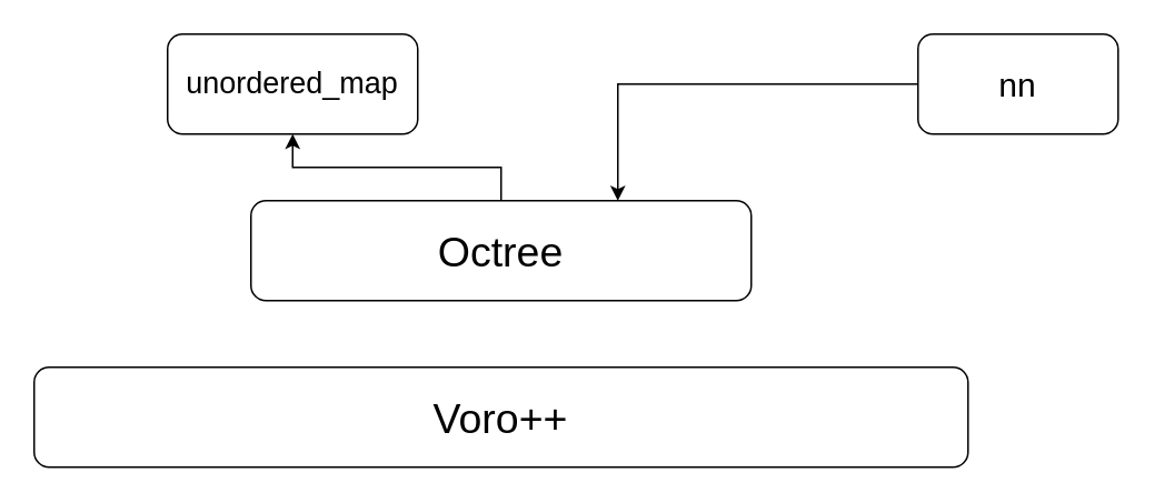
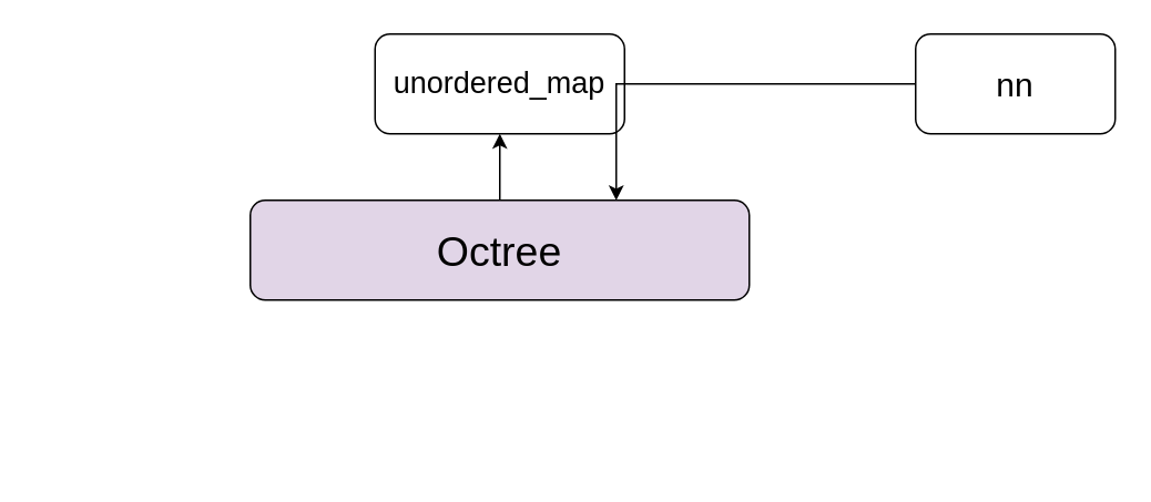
- <mxCell id="5" value="&lt;font style=&quot;font-size: 18px;&quot;&gt;unordered_map&lt;/font&gt;" style="rounded=1;whiteSpace=wrap;html=1;align=center;" parent="1" vertex="1"><mxGeometry x="100" y="20" width="150" height="60" as="geometry" /></mxCell>
+ <mxCell id="5" value="&lt;font style=&quot;font-size: 18px;&quot;&gt;unordered_map&lt;/font&gt;" style="rounded=1;whiteSpace=wrap;html=1;align=center;" parent="1" vertex="1"><mxGeometry x="225" y="20" width="150" height="60" as="geometry" /></mxCell>
- <mxCell id="4" value="&lt;font style=&quot;font-size: 25px;&quot;&gt;Octree&lt;/font&gt;" style="rounded=1;whiteSpace=wrap;html=1;" parent="1" vertex="1"><mxGeometry x="150" y="120" width="300" height="60" as="geometry" /></mxCell>
+ <mxCell id="4" value="&lt;font style=&quot;font-size: 25px;&quot;&gt;Octree&lt;/font&gt;" style="rounded=1;whiteSpace=wrap;html=1;fillColor=#e1d5e7;" parent="1" vertex="1"><mxGeometry x="150" y="120" width="300" height="60" as="geometry" /></mxCell>
- <mxCell id="2" value="&lt;font style=&quot;font-size: 25px;&quot;&gt;Voro++&lt;/font&gt;" style="rounded=1;whiteSpace=wrap;html=1;" parent="1" vertex="1"><mxGeometry x="20" y="220" width="560" height="60" as="geometry" /></mxCell>
